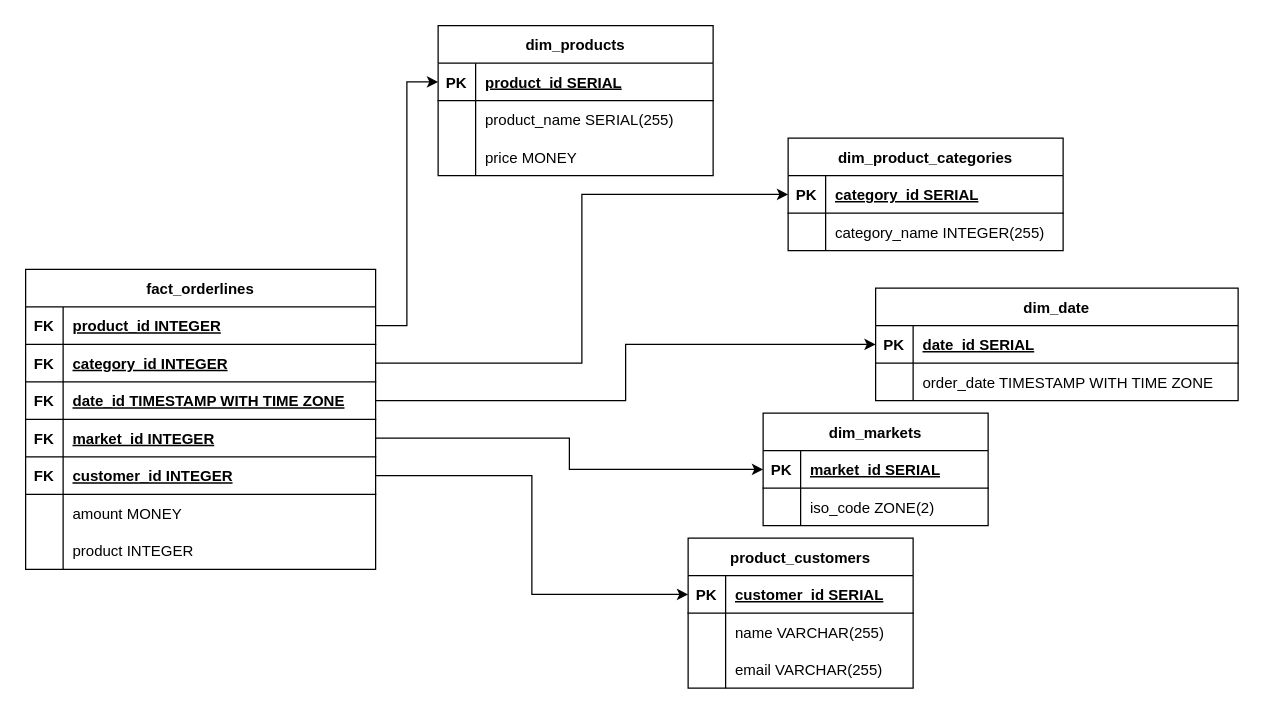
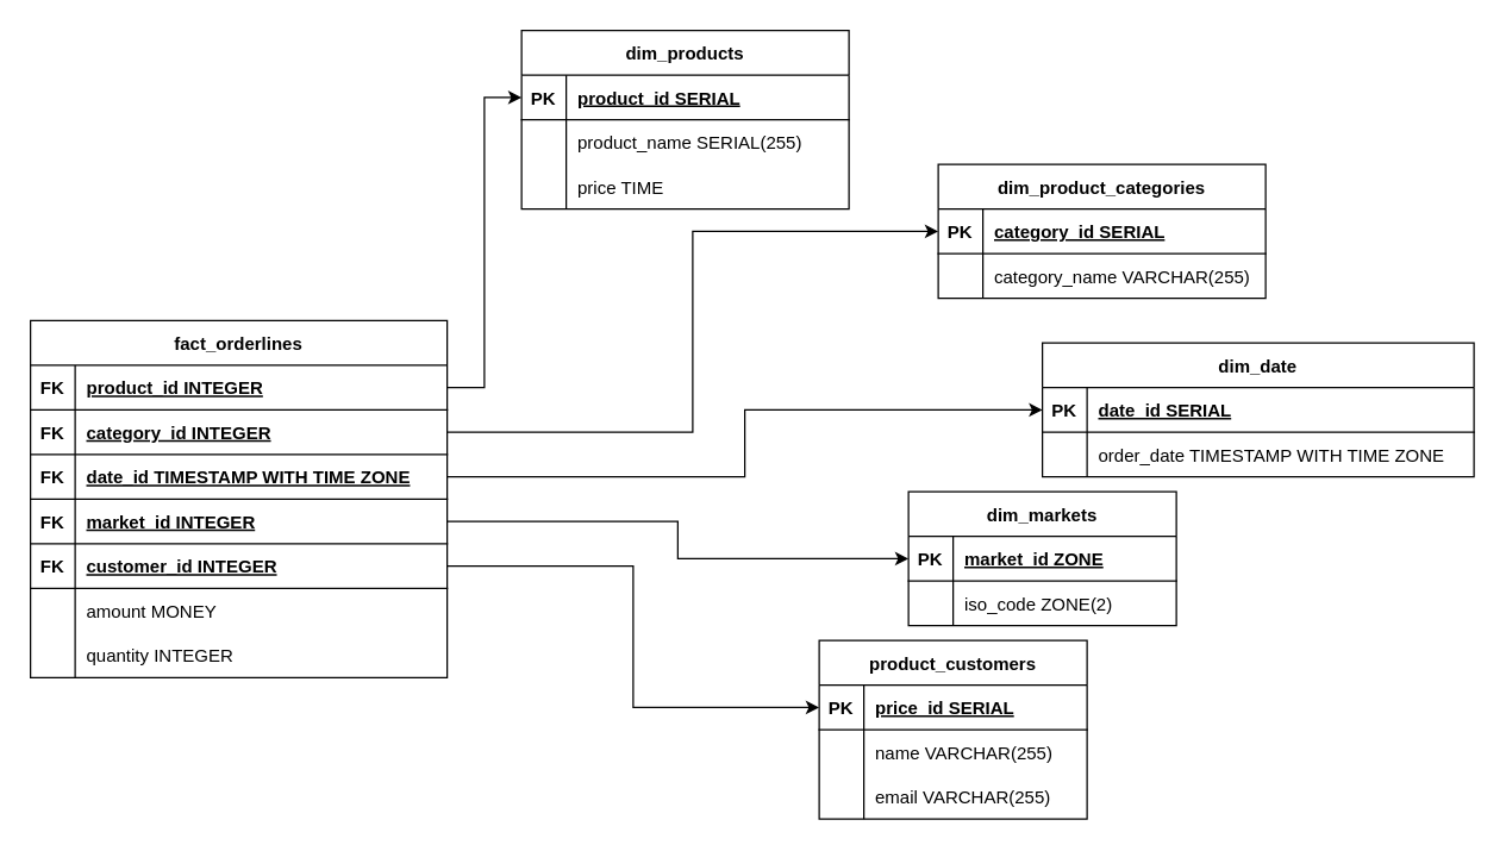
- <mxCell id="40" value="price MONEY" style="shape=partialRectangle;overflow=hidden;connectable=0;fillColor=none;align=left;strokeColor=inherit;top=0;left=0;bottom=0;right=0;spacingLeft=6;" parent="38" vertex="1"><mxGeometry x="30" width="190" height="30" as="geometry"><mxRectangle width="190" height="30" as="alternateBounds" /></mxGeometry></mxCell>
+ <mxCell id="40" value="price TIME" style="shape=partialRectangle;overflow=hidden;connectable=0;fillColor=none;align=left;strokeColor=inherit;top=0;left=0;bottom=0;right=0;spacingLeft=6;" parent="38" vertex="1"><mxGeometry x="30" width="190" height="30" as="geometry"><mxRectangle width="190" height="30" as="alternateBounds" /></mxGeometry></mxCell>
- <mxCell id="47" value="category_name INTEGER(255)" style="shape=partialRectangle;overflow=hidden;connectable=0;fillColor=none;align=left;strokeColor=inherit;top=0;left=0;bottom=0;right=0;spacingLeft=6;" parent="45" vertex="1"><mxGeometry x="30" width="190" height="30" as="geometry"><mxRectangle width="190" height="30" as="alternateBounds" /></mxGeometry></mxCell>
+ <mxCell id="47" value="category_name VARCHAR(255)" style="shape=partialRectangle;overflow=hidden;connectable=0;fillColor=none;align=left;strokeColor=inherit;top=0;left=0;bottom=0;right=0;spacingLeft=6;" parent="45" vertex="1"><mxGeometry x="30" width="190" height="30" as="geometry"><mxRectangle width="190" height="30" as="alternateBounds" /></mxGeometry></mxCell>
- <mxCell id="61" value="market_id SERIAL " style="shape=partialRectangle;overflow=hidden;connectable=0;fillColor=none;align=left;strokeColor=inherit;top=0;left=0;bottom=0;right=0;spacingLeft=6;fontStyle=5;" parent="59" vertex="1"><mxGeometry x="30" width="150" height="30" as="geometry"><mxRectangle width="150" height="30" as="alternateBounds" /></mxGeometry></mxCell>
+ <mxCell id="61" value="market_id ZONE " style="shape=partialRectangle;overflow=hidden;connectable=0;fillColor=none;align=left;strokeColor=inherit;top=0;left=0;bottom=0;right=0;spacingLeft=6;fontStyle=5;" parent="59" vertex="1"><mxGeometry x="30" width="150" height="30" as="geometry"><mxRectangle width="150" height="30" as="alternateBounds" /></mxGeometry></mxCell>
- <mxCell id="23" value="product INTEGER" style="shape=partialRectangle;overflow=hidden;connectable=0;fillColor=none;align=left;strokeColor=inherit;top=0;left=0;bottom=0;right=0;spacingLeft=6;" parent="21" vertex="1"><mxGeometry x="30" width="250" height="30" as="geometry"><mxRectangle width="250" height="30" as="alternateBounds" /></mxGeometry></mxCell>
+ <mxCell id="23" value="quantity INTEGER" style="shape=partialRectangle;overflow=hidden;connectable=0;fillColor=none;align=left;strokeColor=inherit;top=0;left=0;bottom=0;right=0;spacingLeft=6;" parent="21" vertex="1"><mxGeometry x="30" width="250" height="30" as="geometry"><mxRectangle width="250" height="30" as="alternateBounds" /></mxGeometry></mxCell>
- <mxCell id="51" value="customer_id SERIAL " style="shape=partialRectangle;overflow=hidden;connectable=0;fillColor=none;align=left;strokeColor=inherit;top=0;left=0;bottom=0;right=0;spacingLeft=6;fontStyle=5;" parent="49" vertex="1"><mxGeometry x="30" width="150" height="30" as="geometry"><mxRectangle width="150" height="30" as="alternateBounds" /></mxGeometry></mxCell>
+ <mxCell id="51" value="price_id SERIAL " style="shape=partialRectangle;overflow=hidden;connectable=0;fillColor=none;align=left;strokeColor=inherit;top=0;left=0;bottom=0;right=0;spacingLeft=6;fontStyle=5;" parent="49" vertex="1"><mxGeometry x="30" width="150" height="30" as="geometry"><mxRectangle width="150" height="30" as="alternateBounds" /></mxGeometry></mxCell>
